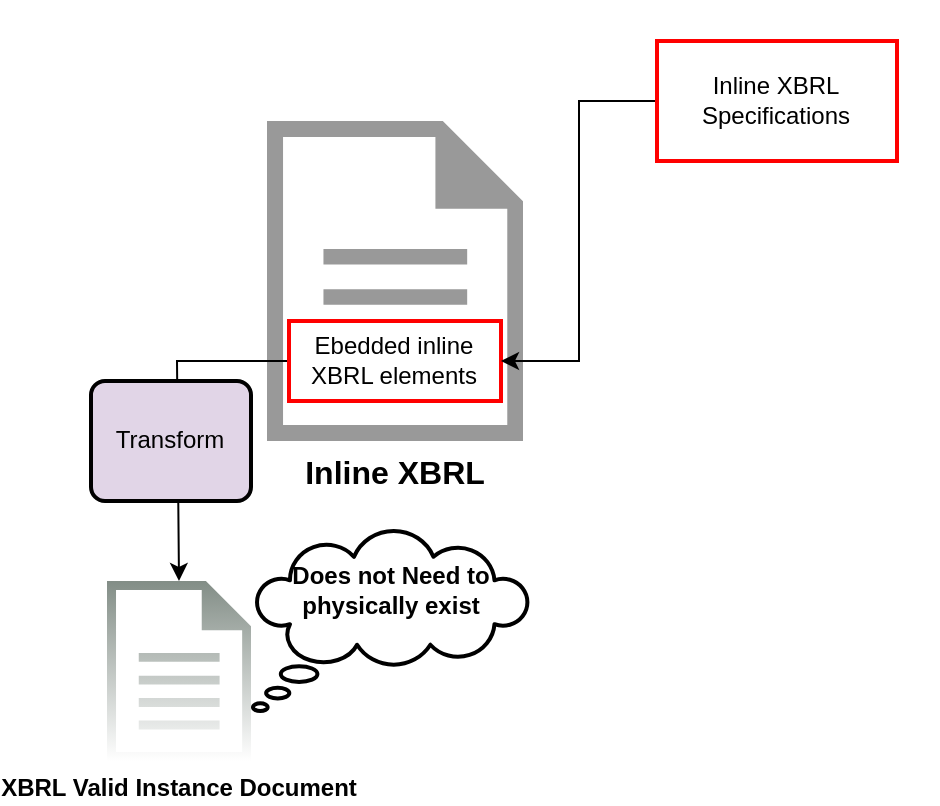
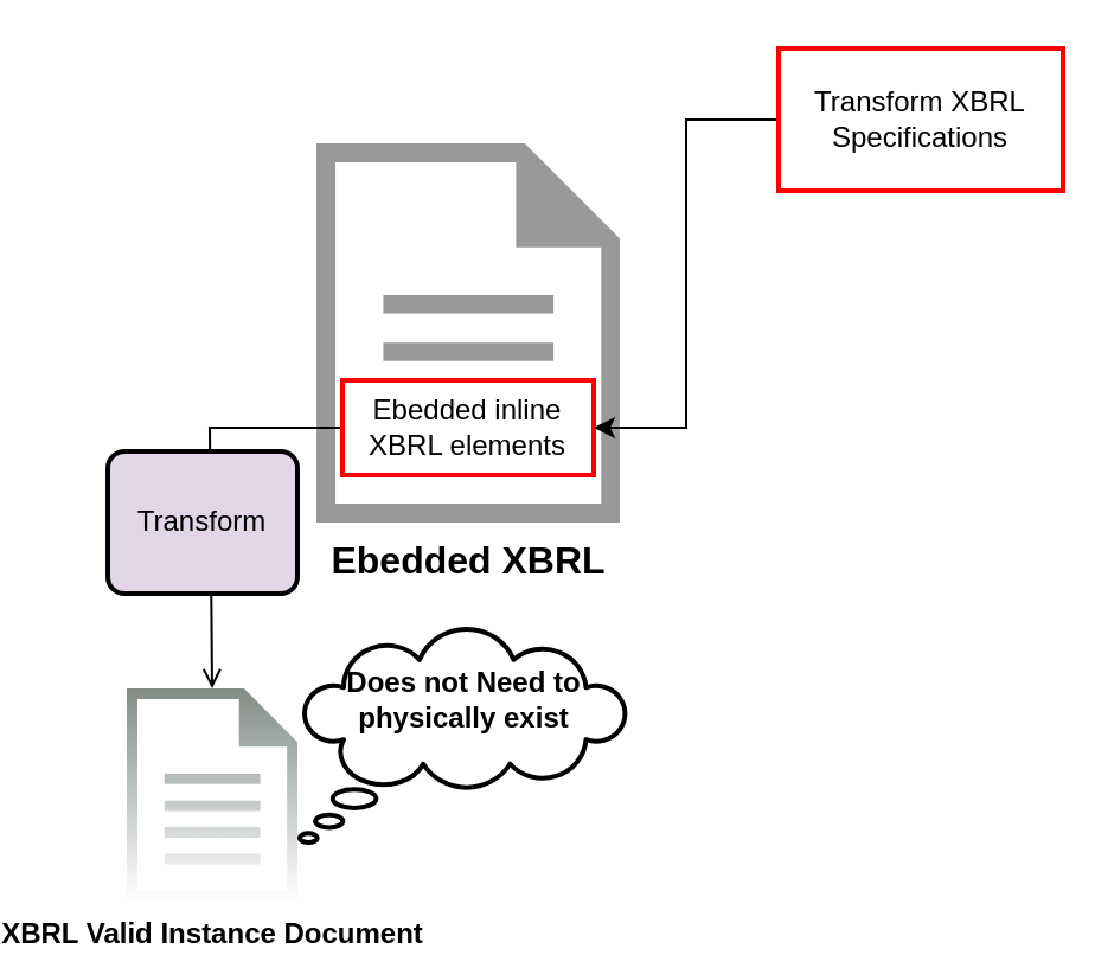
- <mxCell id="6" value="Inline XBRL Specifications" style="whiteSpace=wrap;html=1;strokeColor=#FF0000;strokeWidth=2;" vertex="1" parent="1"><mxGeometry x="303" y="20" width="120" height="60" as="geometry" /></mxCell>
+ <mxCell id="6" value="Transform XBRL Specifications" style="whiteSpace=wrap;html=1;strokeColor=#FF0000;strokeWidth=2;" vertex="1" parent="1"><mxGeometry x="303" y="20" width="120" height="60" as="geometry" /></mxCell>
- <mxCell id="2" value="&lt;b&gt;&lt;font style=&quot;font-size: 16px&quot;&gt;Inline XBRL&lt;/font&gt;&lt;/b&gt;" style="aspect=fixed;pointerEvents=1;shadow=0;dashed=0;html=1;labelPosition=center;verticalLabelPosition=bottom;verticalAlign=top;align=center;shape=mxgraph.mscae.enterprise.document;strokeColor=none;fillColor=#999999;" vertex="1" parent="1"><mxGeometry x="108" y="60" width="128" height="160" as="geometry" /></mxCell>
+ <mxCell id="2" value="&lt;b&gt;&lt;font style=&quot;font-size: 16px&quot;&gt;Ebedded XBRL&lt;/font&gt;&lt;/b&gt;" style="aspect=fixed;pointerEvents=1;shadow=0;dashed=0;html=1;labelPosition=center;verticalLabelPosition=bottom;verticalAlign=top;align=center;shape=mxgraph.mscae.enterprise.document;strokeColor=none;fillColor=#999999;" vertex="1" parent="1"><mxGeometry x="108" y="60" width="128" height="160" as="geometry" /></mxCell>
- <mxCell id="3" style="edgeStyle=orthogonalEdgeStyle;rounded=0;orthogonalLoop=1;jettySize=auto;html=1;entryX=0.5;entryY=0;entryDx=0;entryDy=0;entryPerimeter=0;" edge="1" parent="1" source="4" target="7"><mxGeometry relative="1" as="geometry"><mxPoint x="63" y="280" as="targetPoint" /><Array as="points"><mxPoint x="63" y="180" /></Array></mxGeometry></mxCell>
+ <mxCell id="3" style="edgeStyle=orthogonalEdgeStyle;rounded=0;orthogonalLoop=1;jettySize=auto;html=1;entryX=0.5;entryY=0;entryDx=0;entryDy=0;entryPerimeter=0;endArrow=open;" edge="1" parent="1" source="4" target="7"><mxGeometry relative="1" as="geometry"><mxPoint x="63" y="280" as="targetPoint" /><Array as="points"><mxPoint x="63" y="180" /></Array></mxGeometry></mxCell>
